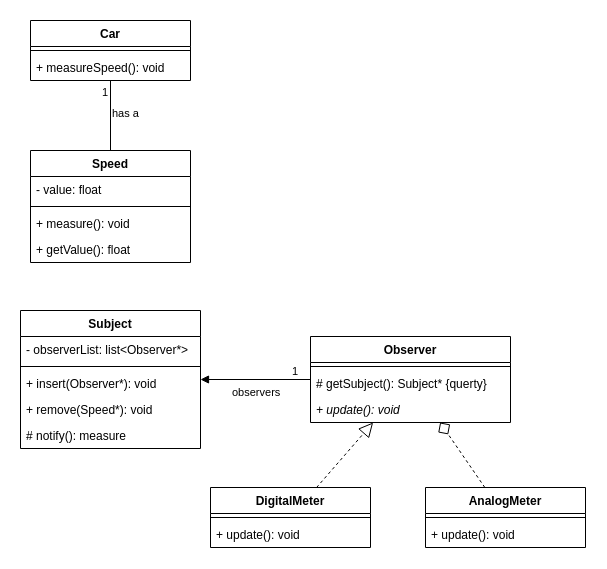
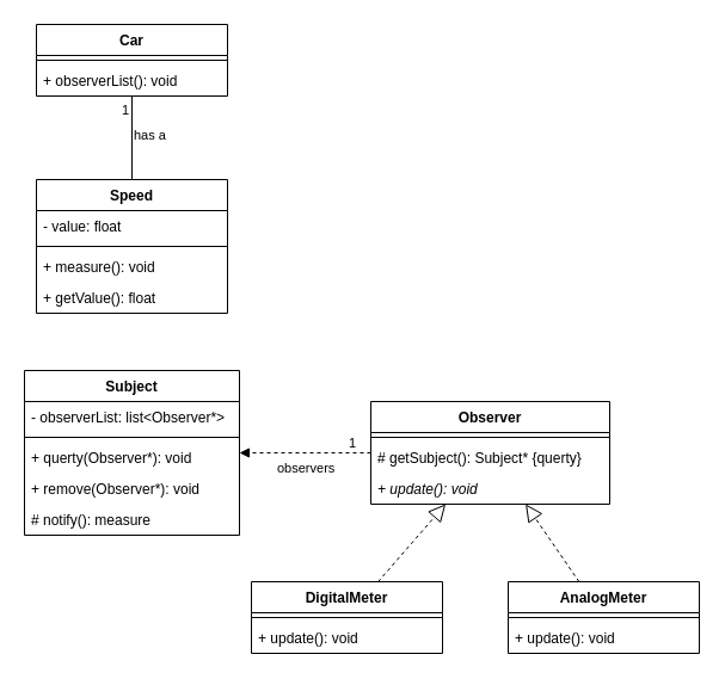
- <mxCell id="4" value="+ measureSpeed(): void" style="text;strokeColor=none;fillColor=none;align=left;verticalAlign=top;spacingLeft=4;spacingRight=4;overflow=hidden;rotatable=0;points=[[0,0.5],[1,0.5]];portConstraint=eastwest;" parent="2" vertex="1"><mxGeometry y="34" width="160" height="26" as="geometry" /></mxCell>
+ <mxCell id="4" value="+ observerList(): void" style="text;strokeColor=none;fillColor=none;align=left;verticalAlign=top;spacingLeft=4;spacingRight=4;overflow=hidden;rotatable=0;points=[[0,0.5],[1,0.5]];portConstraint=eastwest;" parent="2" vertex="1"><mxGeometry y="34" width="160" height="26" as="geometry" /></mxCell>
- <mxCell id="30" value="observers" style="endArrow=block;endFill=1;html=1;edgeStyle=orthogonalEdgeStyle;align=left;verticalAlign=top;" parent="1" source="22" target="10" edge="1"><mxGeometry x="0.455" relative="1" as="geometry"><mxPoint x="320" y="205.5" as="sourcePoint" /><mxPoint x="480" y="205.5" as="targetPoint" /><mxPoint as="offset" /></mxGeometry></mxCell>
+ <mxCell id="30" value="observers" style="endArrow=block;endFill=1;html=1;edgeStyle=orthogonalEdgeStyle;align=left;verticalAlign=top;dashed=1;" parent="1" source="22" target="10" edge="1"><mxGeometry x="0.455" relative="1" as="geometry"><mxPoint x="320" y="205.5" as="sourcePoint" /><mxPoint x="480" y="205.5" as="targetPoint" /><mxPoint as="offset" /></mxGeometry></mxCell>
- <mxCell id="13" value="+ insert(Observer*): void" style="text;strokeColor=none;fillColor=none;align=left;verticalAlign=top;spacingLeft=4;spacingRight=4;overflow=hidden;rotatable=0;points=[[0,0.5],[1,0.5]];portConstraint=eastwest;fontStyle=0" parent="10" vertex="1"><mxGeometry y="60" width="180" height="26" as="geometry" /></mxCell>
+ <mxCell id="13" value="+ querty(Observer*): void" style="text;strokeColor=none;fillColor=none;align=left;verticalAlign=top;spacingLeft=4;spacingRight=4;overflow=hidden;rotatable=0;points=[[0,0.5],[1,0.5]];portConstraint=eastwest;fontStyle=0" parent="10" vertex="1"><mxGeometry y="60" width="180" height="26" as="geometry" /></mxCell>
- <mxCell id="14" value="+ remove(Speed*): void" style="text;strokeColor=none;fillColor=none;align=left;verticalAlign=top;spacingLeft=4;spacingRight=4;overflow=hidden;rotatable=0;points=[[0,0.5],[1,0.5]];portConstraint=eastwest;fontStyle=0" parent="10" vertex="1"><mxGeometry y="86" width="180" height="26" as="geometry" /></mxCell>
+ <mxCell id="14" value="+ remove(Observer*): void" style="text;strokeColor=none;fillColor=none;align=left;verticalAlign=top;spacingLeft=4;spacingRight=4;overflow=hidden;rotatable=0;points=[[0,0.5],[1,0.5]];portConstraint=eastwest;fontStyle=0" parent="10" vertex="1"><mxGeometry y="86" width="180" height="26" as="geometry" /></mxCell>
- <mxCell id="27" value="" style="endArrow=diamond;dashed=1;endFill=0;endSize=12;html=1;" parent="1" source="16" target="22" edge="1"><mxGeometry width="160" relative="1" as="geometry"><mxPoint x="334.172" y="497" as="sourcePoint" /><mxPoint x="385.828" y="432" as="targetPoint" /></mxGeometry></mxCell>
+ <mxCell id="27" value="" style="endArrow=block;dashed=1;endFill=0;endSize=12;html=1;" parent="1" source="16" target="22" edge="1"><mxGeometry width="160" relative="1" as="geometry"><mxPoint x="334.172" y="497" as="sourcePoint" /><mxPoint x="385.828" y="432" as="targetPoint" /></mxGeometry></mxCell>
